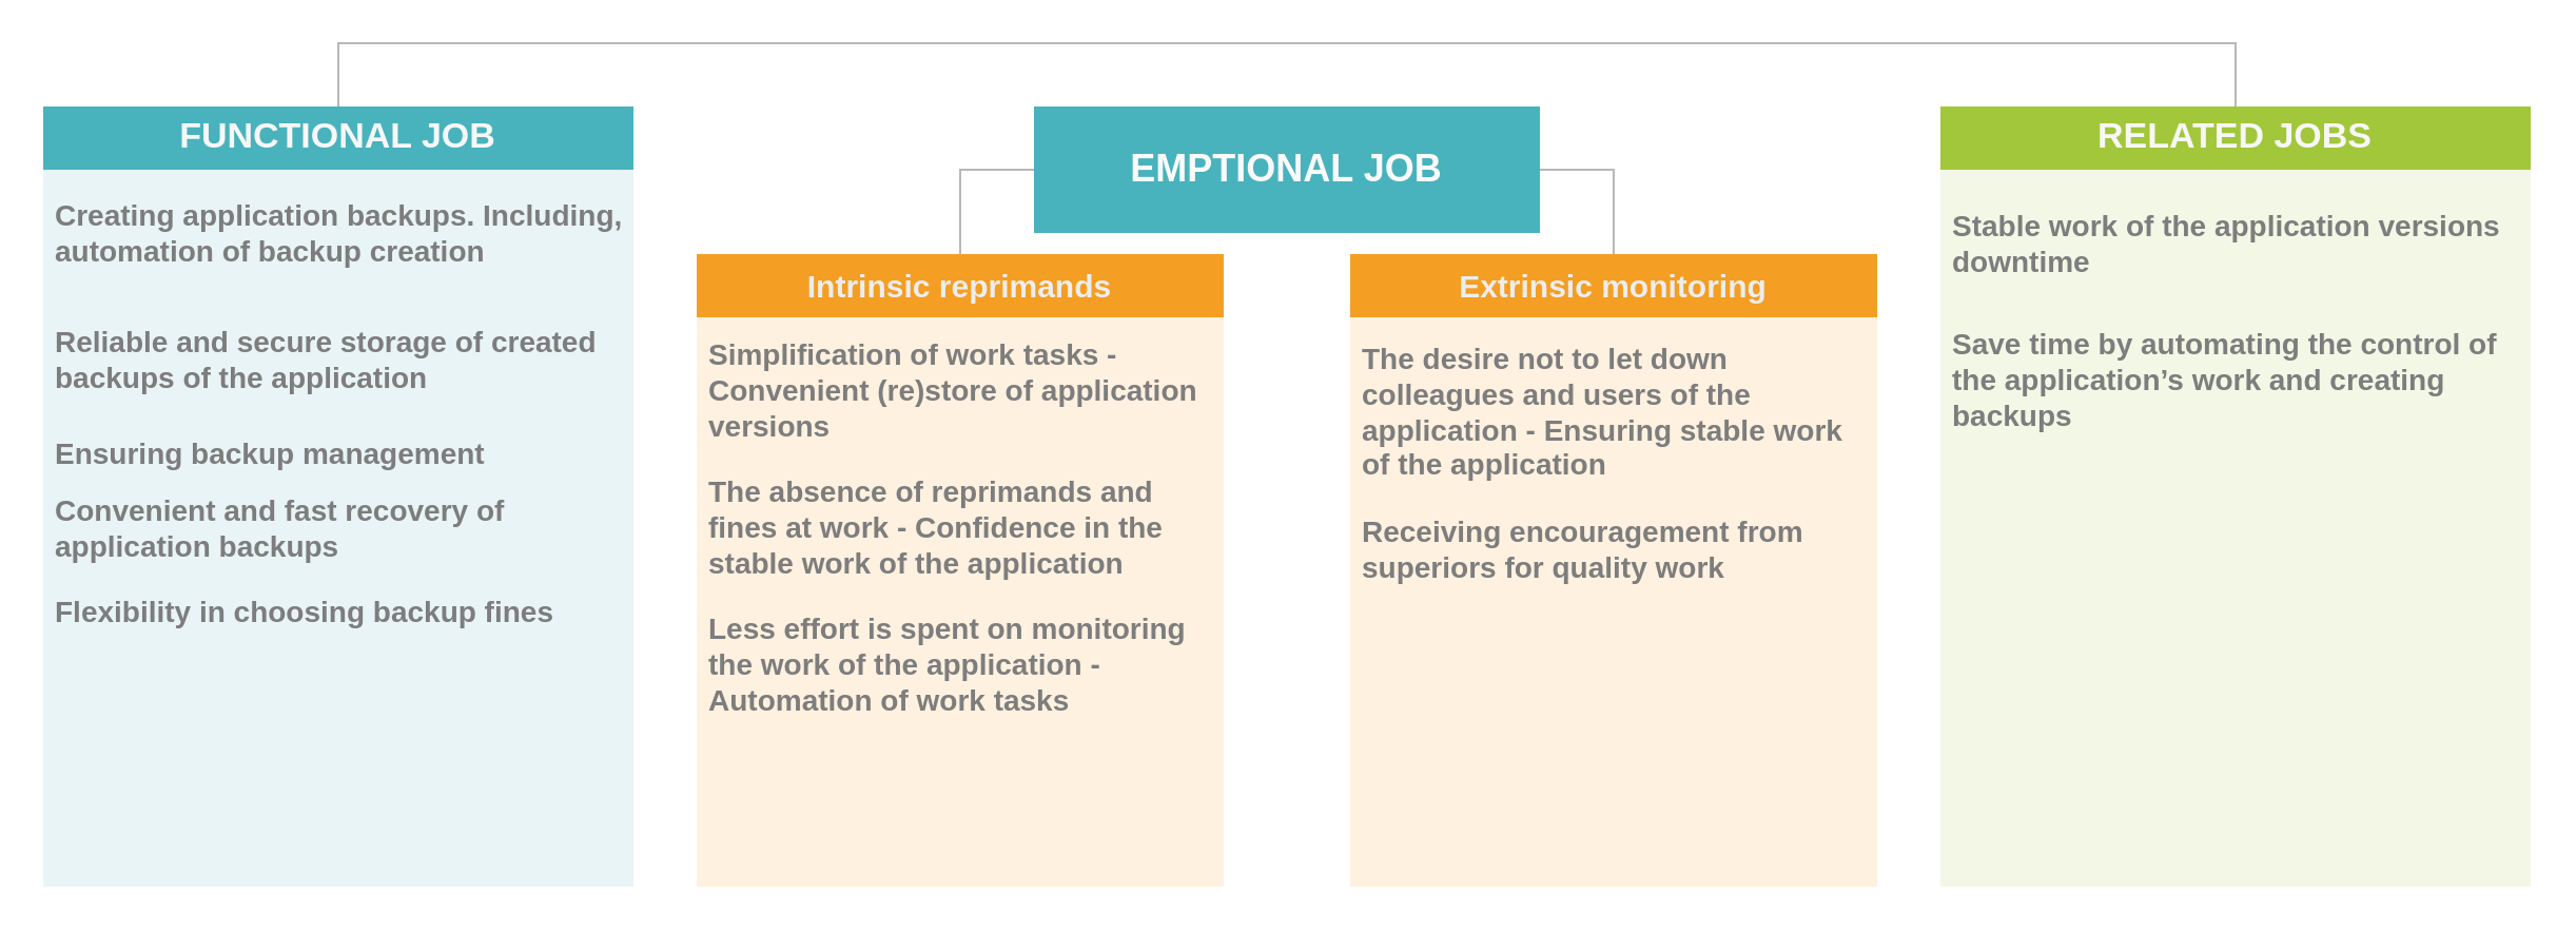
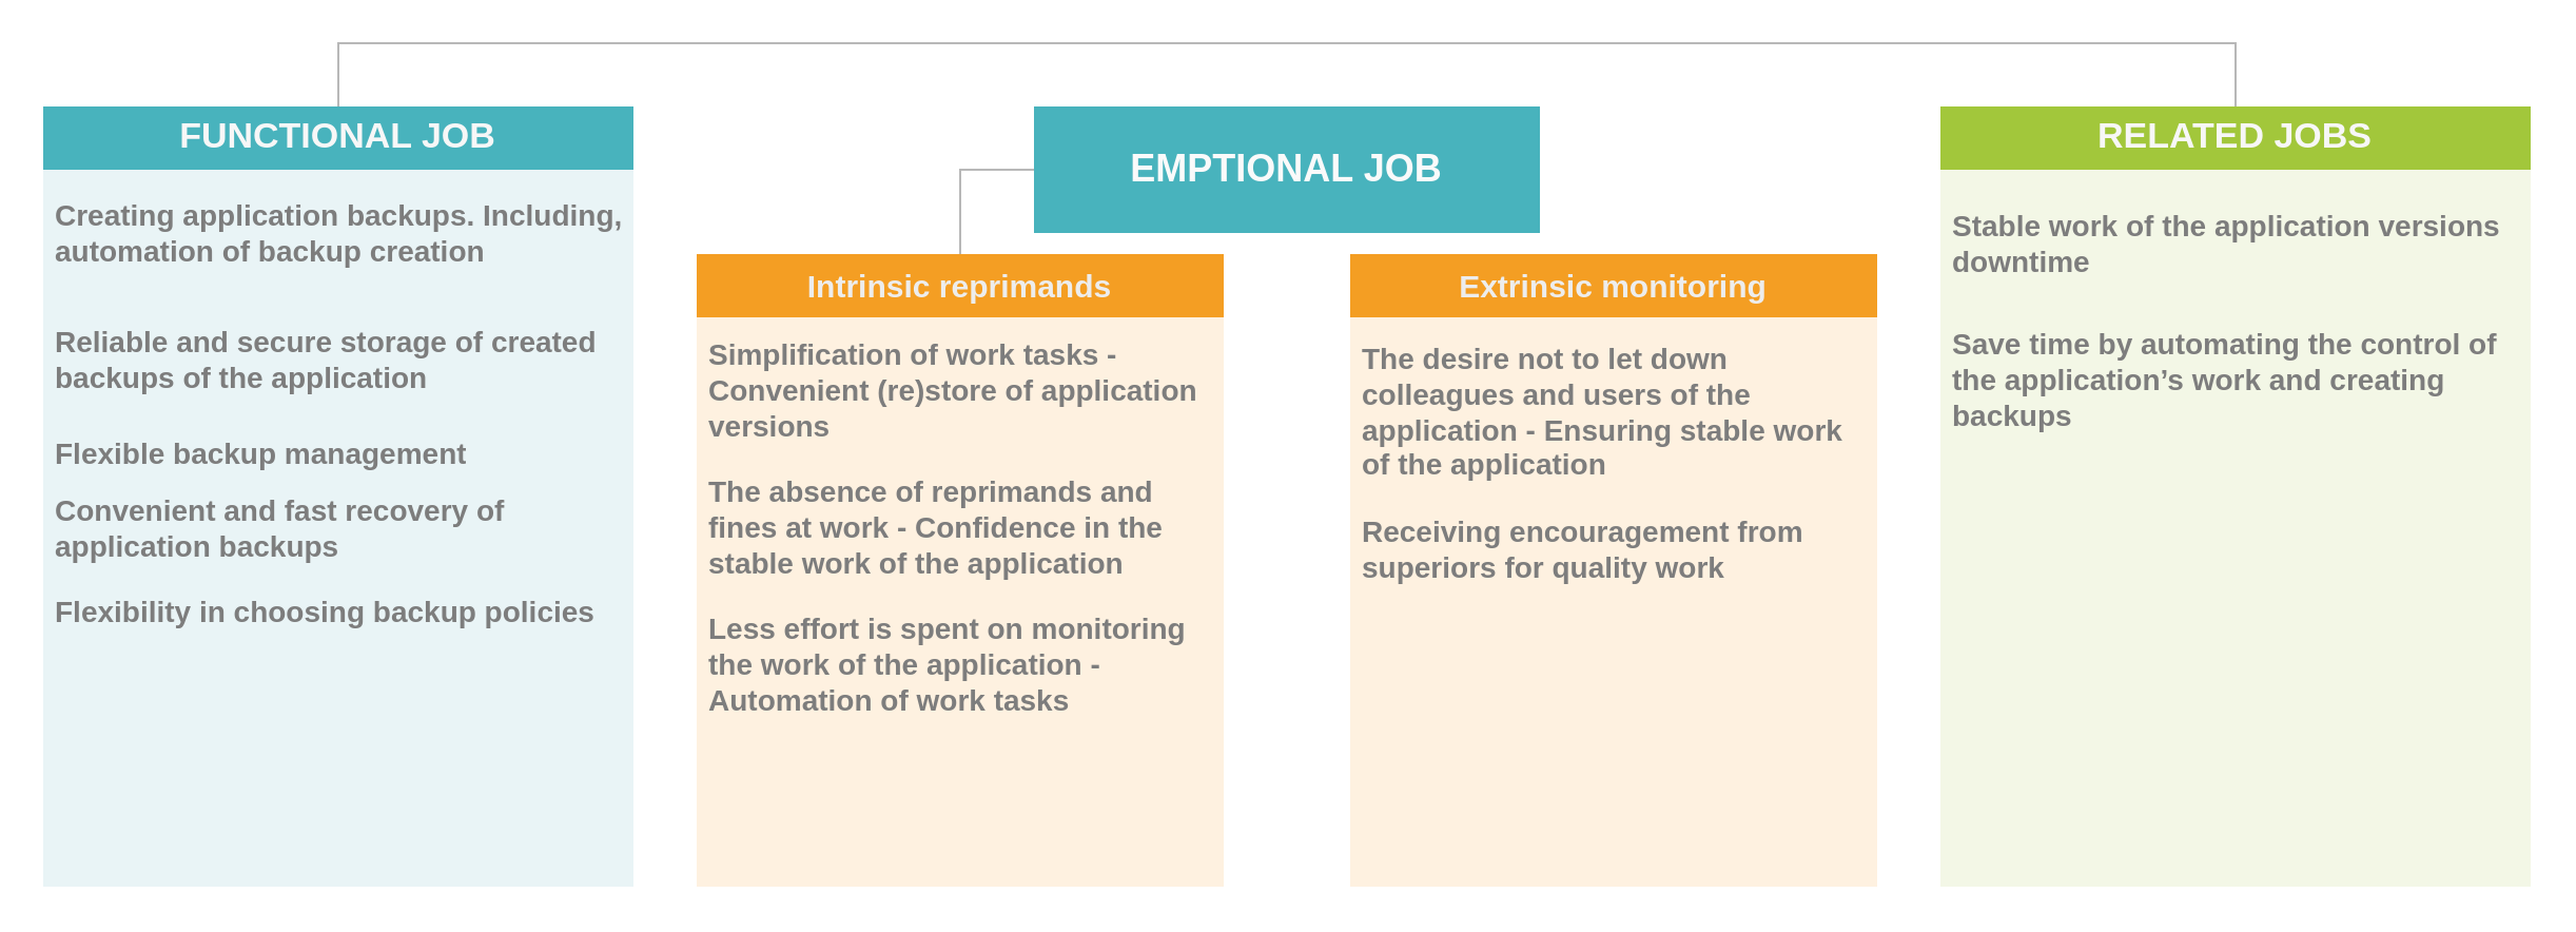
- <mxCell id="26" value="" style="endArrow=none;html=1;rounded=0;strokeColor=#b8b8b8;entryX=1;entryY=0.5;entryDx=0;entryDy=0;exitX=0.5;exitY=0;exitDx=0;exitDy=0;" parent="1" source="19" target="2" edge="1"><mxGeometry width="50" height="50" relative="1" as="geometry"><mxPoint x="480" y="180" as="sourcePoint" /><mxPoint x="500" y="90" as="targetPoint" /><Array as="points"><mxPoint x="765" y="80" /></Array></mxGeometry></mxCell>
- <mxCell id="6" value="&lt;span style=&quot;font-size: 14px;&quot; id=&quot;docs-internal-guid-9442aab6-7fff-92b3-4aba-5b99118b1cf5&quot;&gt;&lt;span style=&quot;font-size: 14px; font-family: Arial, sans-serif; background-color: transparent; font-variant-numeric: normal; font-variant-east-asian: normal; font-variant-alternates: normal; font-variant-position: normal; vertical-align: baseline; white-space-collapse: preserve;&quot;&gt;Ensuring backup management&lt;/span&gt;&lt;/span&gt;" style="text;strokeColor=none;fillColor=#e9f4f6;align=left;verticalAlign=middle;spacingLeft=4;spacingRight=4;overflow=hidden;points=[[0,0.5],[1,0.5]];portConstraint=eastwest;rotatable=0;whiteSpace=wrap;html=1;fontSize=14;fontStyle=1;fontColor=#7D7D7D;" parent="3" vertex="1"><mxGeometry y="150" width="280" height="30" as="geometry" /></mxCell>
+ <mxCell id="6" value="&lt;span style=&quot;font-size: 14px;&quot; id=&quot;docs-internal-guid-9442aab6-7fff-92b3-4aba-5b99118b1cf5&quot;&gt;&lt;span style=&quot;font-size: 14px; font-family: Arial, sans-serif; background-color: transparent; font-variant-numeric: normal; font-variant-east-asian: normal; font-variant-alternates: normal; font-variant-position: normal; vertical-align: baseline; white-space-collapse: preserve;&quot;&gt;Flexible backup management&lt;/span&gt;&lt;/span&gt;" style="text;strokeColor=none;fillColor=#e9f4f6;align=left;verticalAlign=middle;spacingLeft=4;spacingRight=4;overflow=hidden;points=[[0,0.5],[1,0.5]];portConstraint=eastwest;rotatable=0;whiteSpace=wrap;html=1;fontSize=14;fontStyle=1;fontColor=#7D7D7D;" parent="3" vertex="1"><mxGeometry y="150" width="280" height="30" as="geometry" /></mxCell>
- <mxCell id="8" value="&lt;span style=&quot;font-size: 14px;&quot; id=&quot;docs-internal-guid-5b516d79-7fff-dde4-b803-2499fe35dfc9&quot;&gt;&lt;span style=&quot;font-size: 14px; font-family: Arial, sans-serif; background-color: transparent; font-variant-numeric: normal; font-variant-east-asian: normal; font-variant-alternates: normal; font-variant-position: normal; vertical-align: baseline; white-space-collapse: preserve;&quot;&gt;Flexibility in choosing backup fines&lt;/span&gt;&lt;/span&gt;" style="text;strokeColor=none;fillColor=#e9f4f6;align=left;verticalAlign=middle;spacingLeft=4;spacingRight=4;overflow=hidden;points=[[0,0.5],[1,0.5]];portConstraint=eastwest;rotatable=0;whiteSpace=wrap;html=1;fontSize=14;fontStyle=1;fontColor=#7D7D7D;" parent="3" vertex="1"><mxGeometry y="220" width="280" height="40" as="geometry" /></mxCell>
+ <mxCell id="8" value="&lt;span style=&quot;font-size: 14px;&quot; id=&quot;docs-internal-guid-5b516d79-7fff-dde4-b803-2499fe35dfc9&quot;&gt;&lt;span style=&quot;font-size: 14px; font-family: Arial, sans-serif; background-color: transparent; font-variant-numeric: normal; font-variant-east-asian: normal; font-variant-alternates: normal; font-variant-position: normal; vertical-align: baseline; white-space-collapse: preserve;&quot;&gt;Flexibility in choosing backup policies&lt;/span&gt;&lt;/span&gt;" style="text;strokeColor=none;fillColor=#e9f4f6;align=left;verticalAlign=middle;spacingLeft=4;spacingRight=4;overflow=hidden;points=[[0,0.5],[1,0.5]];portConstraint=eastwest;rotatable=0;whiteSpace=wrap;html=1;fontSize=14;fontStyle=1;fontColor=#7D7D7D;" parent="3" vertex="1"><mxGeometry y="220" width="280" height="40" as="geometry" /></mxCell>
